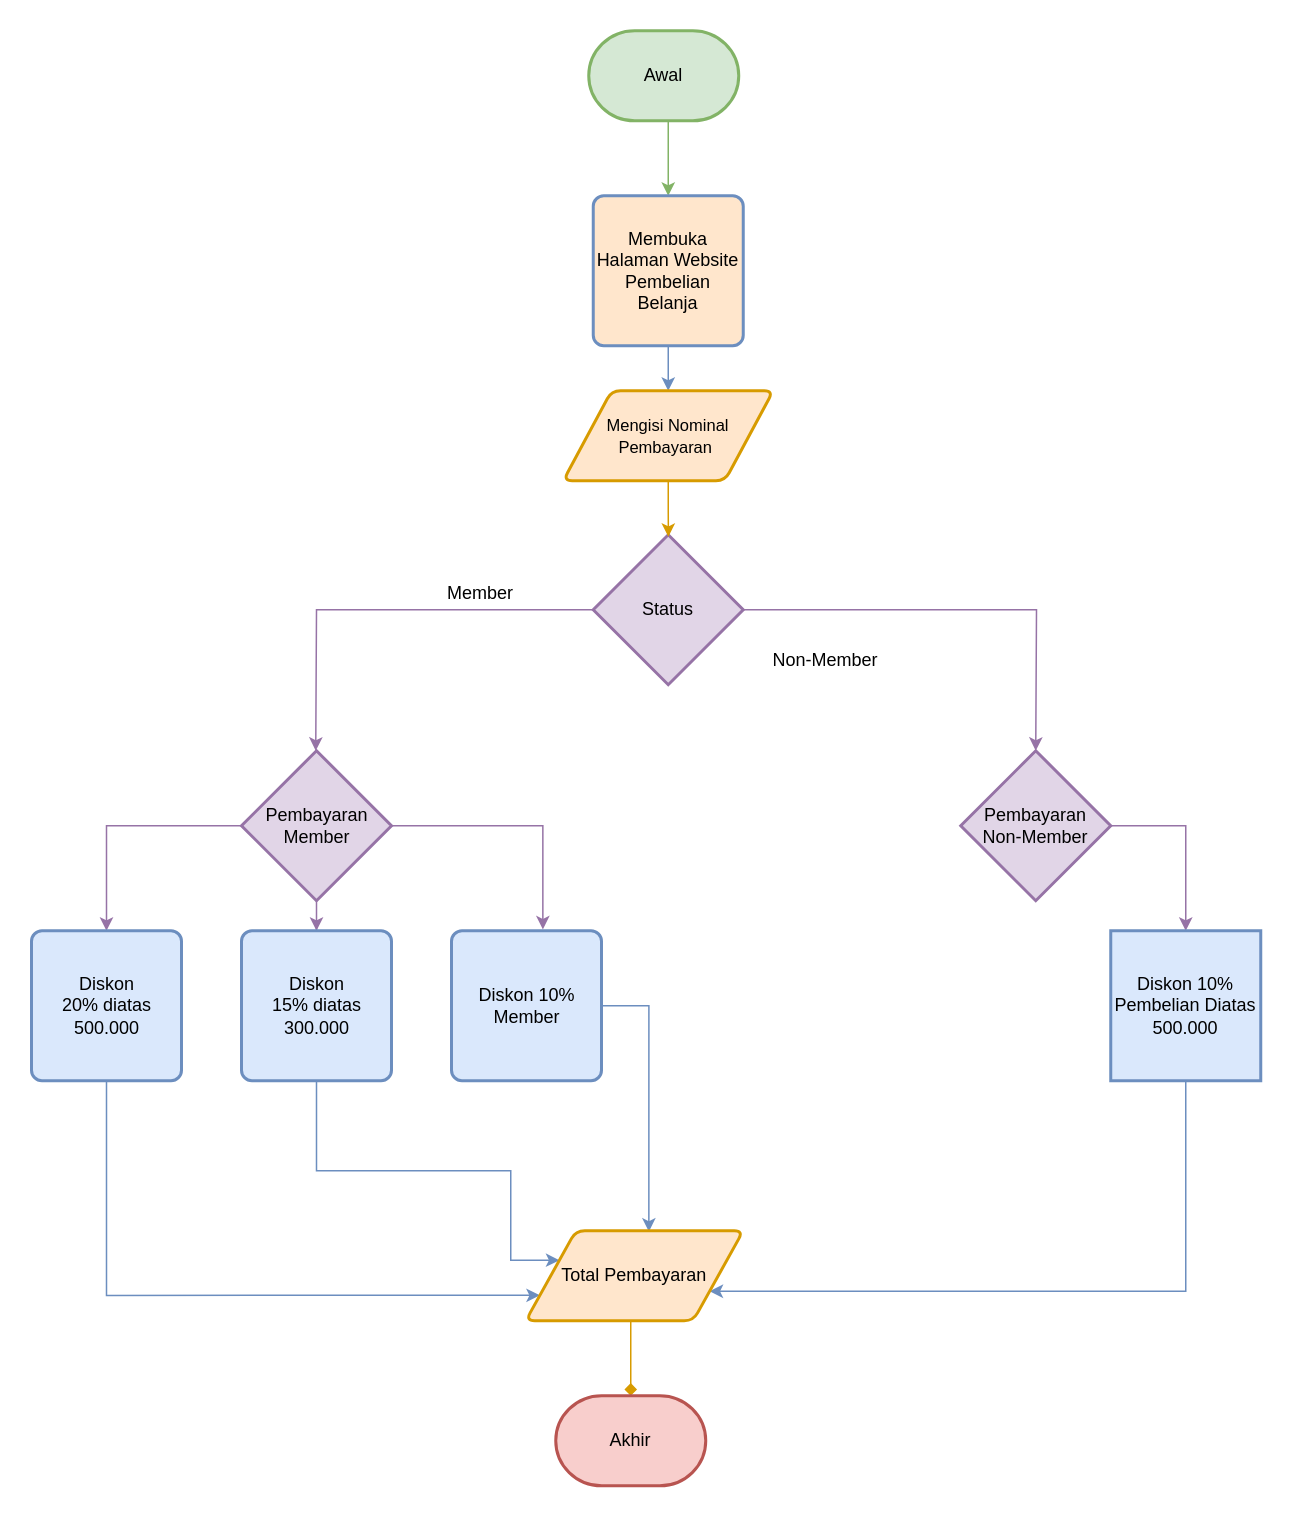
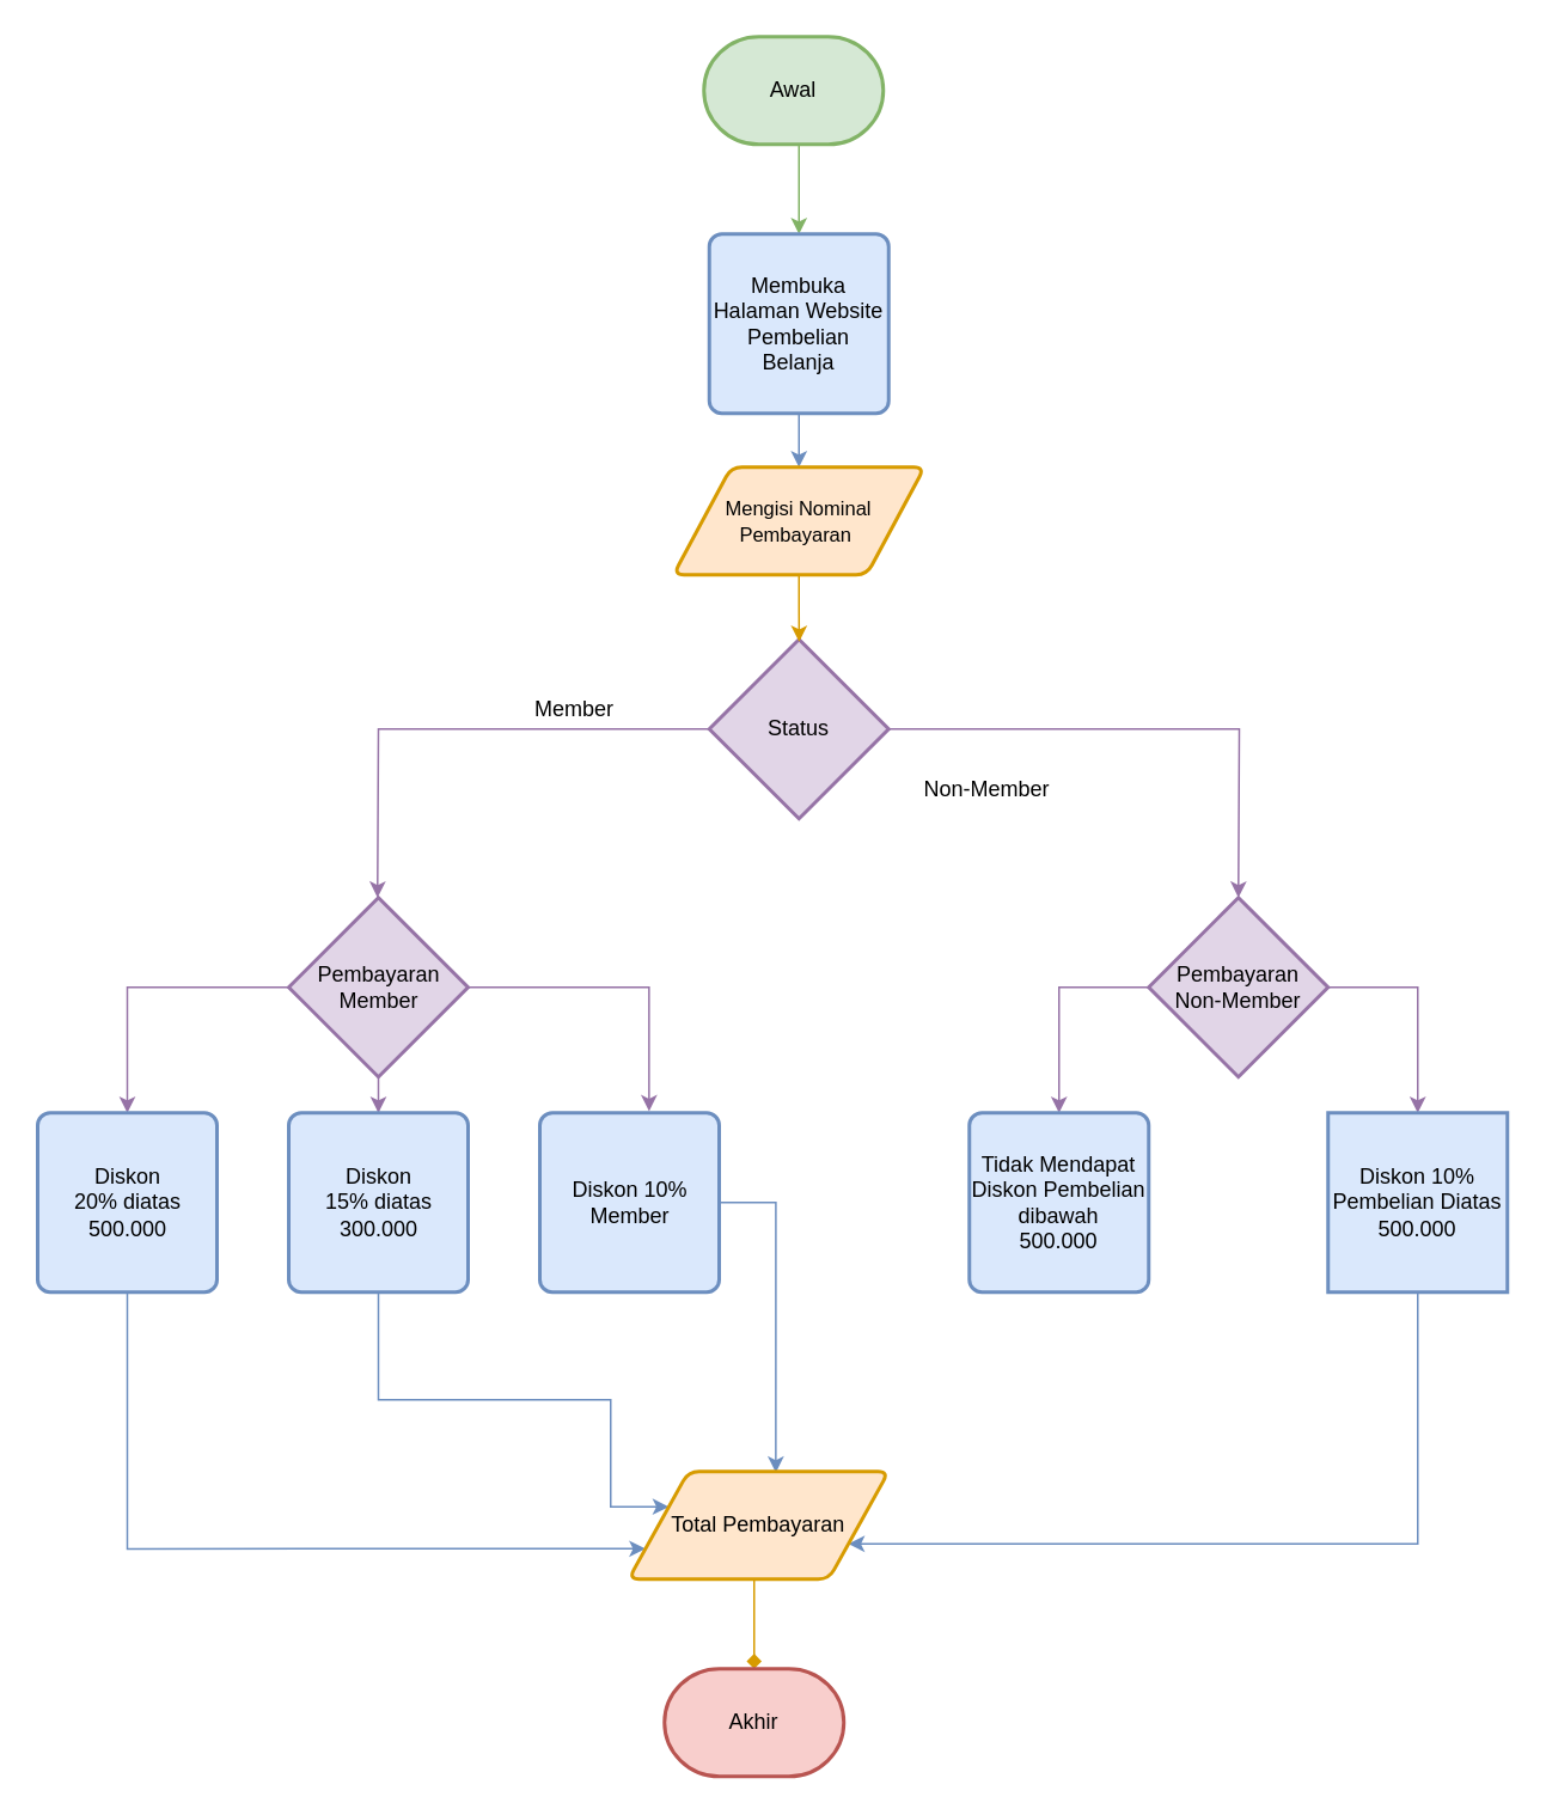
- <mxCell id="5" value="Membuka Halaman Website Pembelian Belanja" style="rounded=1;whiteSpace=wrap;html=1;absoluteArcSize=1;arcSize=14;strokeWidth=2;fillColor=#ffe6cc;strokeColor=#6c8ebf;" vertex="1" parent="1"><mxGeometry x="395" y="130" width="100" height="100" as="geometry" /></mxCell>
+ <mxCell id="5" value="Membuka Halaman Website Pembelian Belanja" style="rounded=1;whiteSpace=wrap;html=1;absoluteArcSize=1;arcSize=14;strokeWidth=2;fillColor=#dae8fc;strokeColor=#6c8ebf;" vertex="1" parent="1"><mxGeometry x="395" y="130" width="100" height="100" as="geometry" /></mxCell>
+ <mxCell id="12" style="edgeStyle=orthogonalEdgeStyle;rounded=0;orthogonalLoop=1;jettySize=auto;html=1;entryX=0.5;entryY=0;entryDx=0;entryDy=0;fillColor=#e1d5e7;strokeColor=#9673a6;" edge="1" parent="1" source="13" target="19"><mxGeometry relative="1" as="geometry"><mxPoint x="580" y="610" as="targetPoint" /><Array as="points"><mxPoint x="590" y="550" /></Array></mxGeometry></mxCell>
+ <mxCell id="19" value="&lt;div&gt;Tidak Mendapat Diskon Pembelian dibawah&lt;/div&gt;&lt;div&gt;500.000&lt;/div&gt;" style="rounded=1;whiteSpace=wrap;html=1;absoluteArcSize=1;arcSize=14;strokeWidth=2;fillColor=#dae8fc;strokeColor=#6c8ebf;" vertex="1" parent="1"><mxGeometry x="540" y="620" width="100" height="100" as="geometry" /></mxCell>
